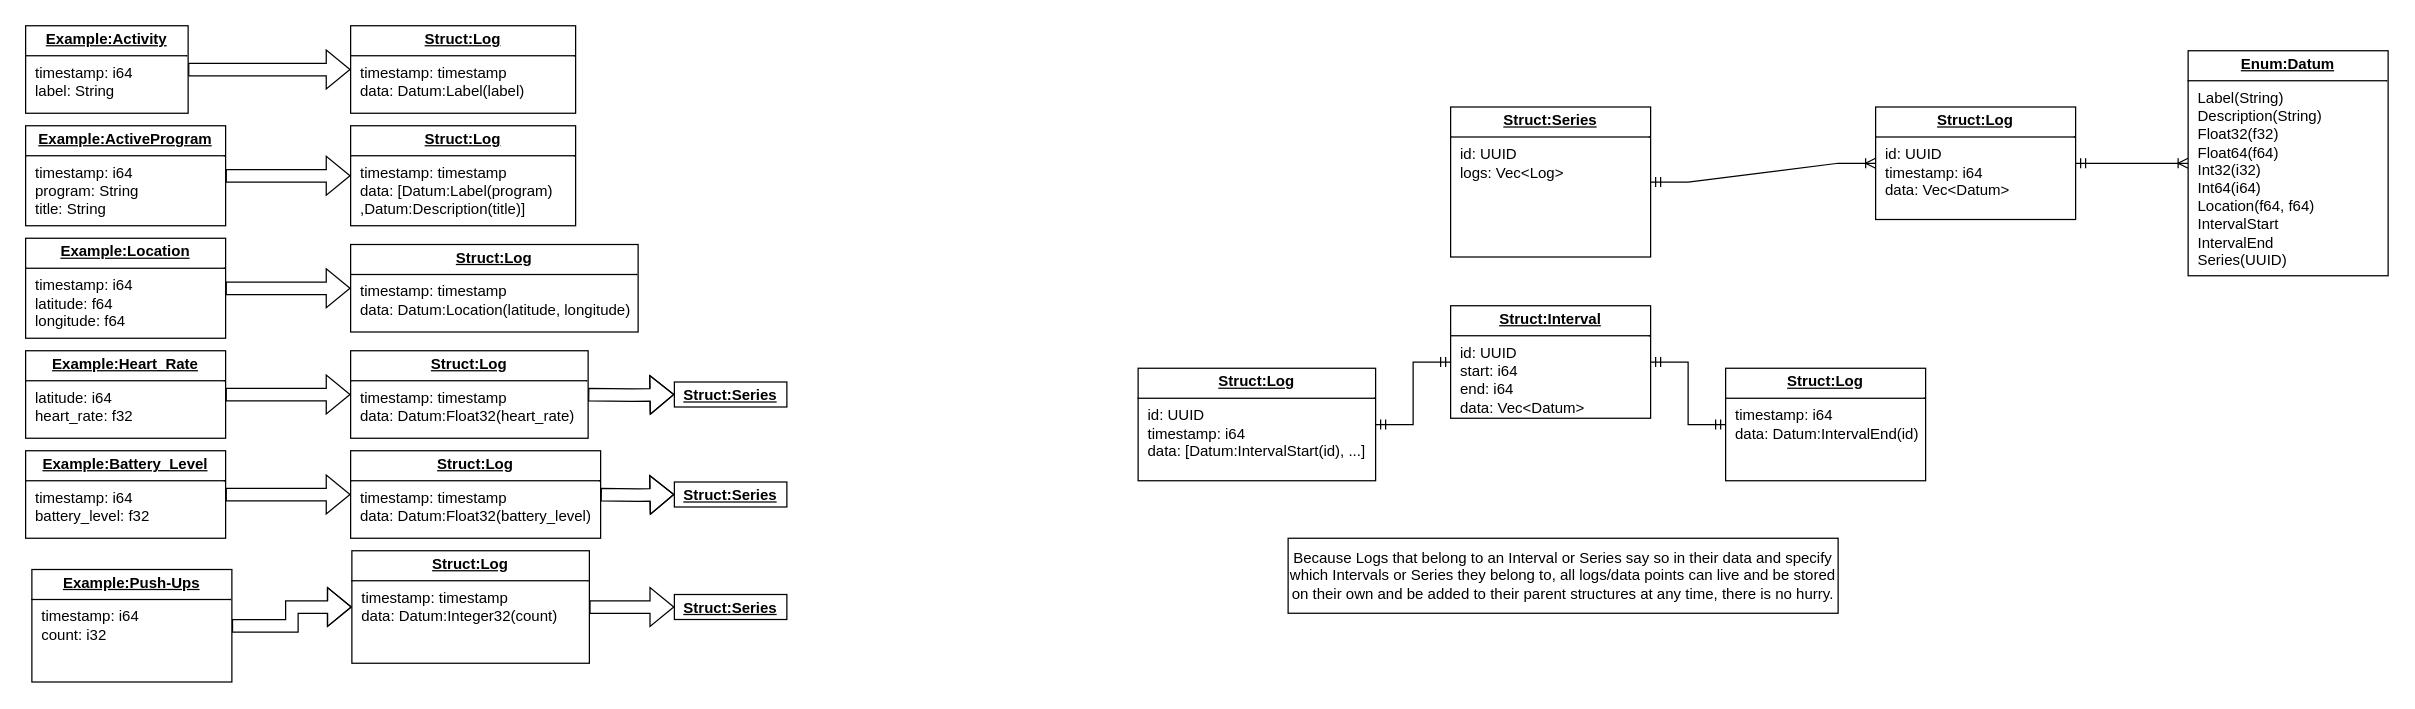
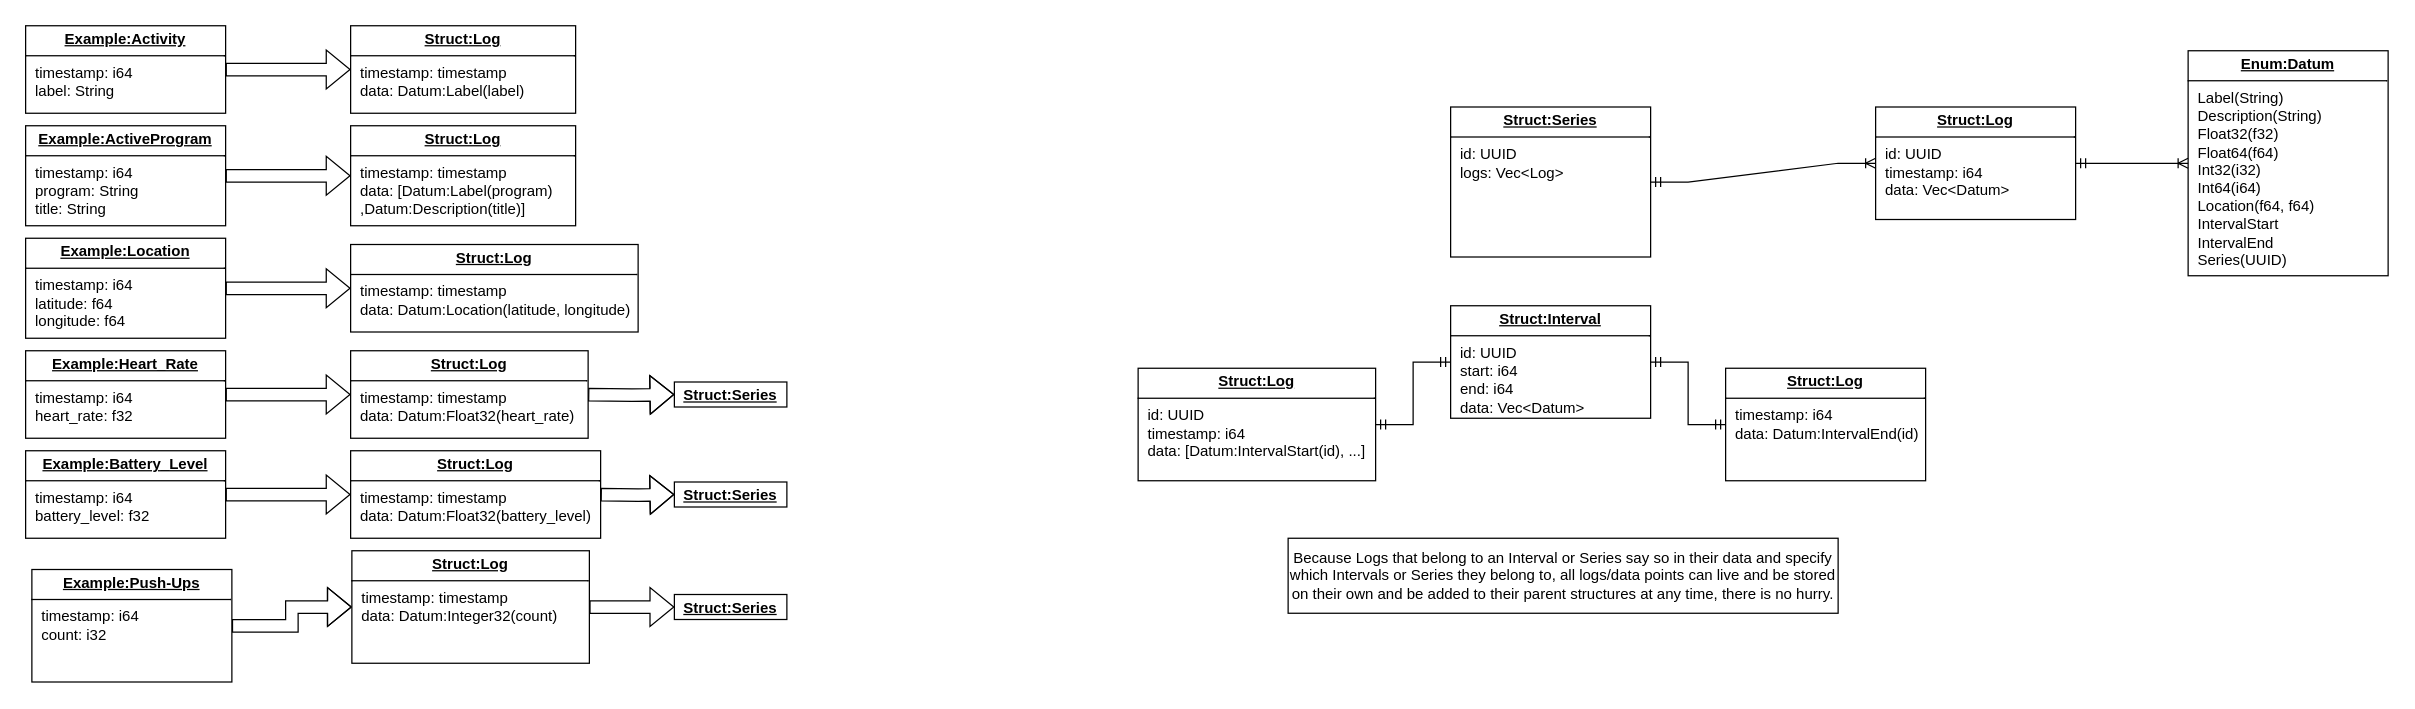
- <mxCell id="6" value="&lt;p style=&quot;margin:0px;margin-top:4px;text-align:center;text-decoration:underline;&quot;&gt;&lt;b&gt;Example:Activity&lt;/b&gt;&lt;/p&gt;&lt;hr size=&quot;1&quot; style=&quot;border-style:solid;&quot;&gt;&lt;p style=&quot;margin:0px;margin-left:8px;&quot;&gt;timestamp: i64&lt;/p&gt;&lt;p style=&quot;margin:0px;margin-left:8px;&quot;&gt;label: String&lt;/p&gt;" style="verticalAlign=top;align=left;overflow=fill;html=1;whiteSpace=wrap;" parent="1" vertex="1"><mxGeometry x="20" y="20" width="130" height="70" as="geometry" /></mxCell>
+ <mxCell id="6" value="&lt;p style=&quot;margin:0px;margin-top:4px;text-align:center;text-decoration:underline;&quot;&gt;&lt;b&gt;Example:Activity&lt;/b&gt;&lt;/p&gt;&lt;hr size=&quot;1&quot; style=&quot;border-style:solid;&quot;&gt;&lt;p style=&quot;margin:0px;margin-left:8px;&quot;&gt;timestamp: i64&lt;/p&gt;&lt;p style=&quot;margin:0px;margin-left:8px;&quot;&gt;label: String&lt;/p&gt;" style="verticalAlign=top;align=left;overflow=fill;html=1;whiteSpace=wrap;" parent="1" vertex="1"><mxGeometry width="160" height="70" as="geometry" x="20" y="20" /></mxCell>
- <mxCell id="19" value="&lt;p style=&quot;margin:0px;margin-top:4px;text-align:center;text-decoration:underline;&quot;&gt;&lt;b&gt;Example:Heart_Rate&lt;/b&gt;&lt;/p&gt;&lt;hr size=&quot;1&quot; style=&quot;border-style:solid;&quot;&gt;&lt;p style=&quot;margin:0px;margin-left:8px;&quot;&gt;latitude: i64&lt;/p&gt;&lt;p style=&quot;margin:0px;margin-left:8px;&quot;&gt;heart_rate: f32&lt;/p&gt;" style="verticalAlign=top;align=left;overflow=fill;html=1;whiteSpace=wrap;" vertex="1" parent="1"><mxGeometry y="280" width="160" height="70" as="geometry" x="20" /></mxCell>
+ <mxCell id="19" value="&lt;p style=&quot;margin:0px;margin-top:4px;text-align:center;text-decoration:underline;&quot;&gt;&lt;b&gt;Example:Heart_Rate&lt;/b&gt;&lt;/p&gt;&lt;hr size=&quot;1&quot; style=&quot;border-style:solid;&quot;&gt;&lt;p style=&quot;margin:0px;margin-left:8px;&quot;&gt;timestamp: i64&lt;/p&gt;&lt;p style=&quot;margin:0px;margin-left:8px;&quot;&gt;heart_rate: f32&lt;/p&gt;" style="verticalAlign=top;align=left;overflow=fill;html=1;whiteSpace=wrap;" vertex="1" parent="1"><mxGeometry y="280" width="160" height="70" as="geometry" x="20" /></mxCell>
